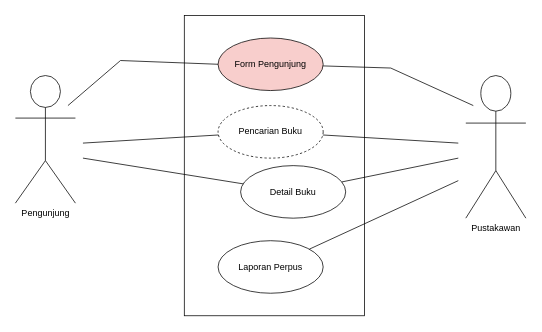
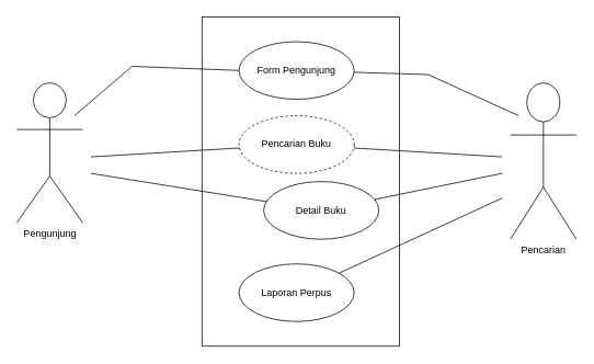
- <mxCell id="3" value="Form Pengunjung" style="ellipse;whiteSpace=wrap;html=1;fillColor=#f8cecc;" vertex="1" parent="1"><mxGeometry x="290" y="50" width="140" height="70" as="geometry" /></mxCell>
+ <mxCell id="3" value="Form Pengunjung" style="ellipse;whiteSpace=wrap;html=1;" vertex="1" parent="1"><mxGeometry x="290" y="50" width="140" height="70" as="geometry" /></mxCell>
- <mxCell id="8" value="Pustakawan" style="shape=umlActor;verticalLabelPosition=bottom;verticalAlign=top;html=1;outlineConnect=0;" vertex="1" parent="1"><mxGeometry x="620" y="100" width="80" height="190" as="geometry" /></mxCell>
+ <mxCell id="8" value="Pencarian" style="shape=umlActor;verticalLabelPosition=bottom;verticalAlign=top;html=1;outlineConnect=0;" vertex="1" parent="1"><mxGeometry x="620" y="100" width="80" height="190" as="geometry" /></mxCell>
